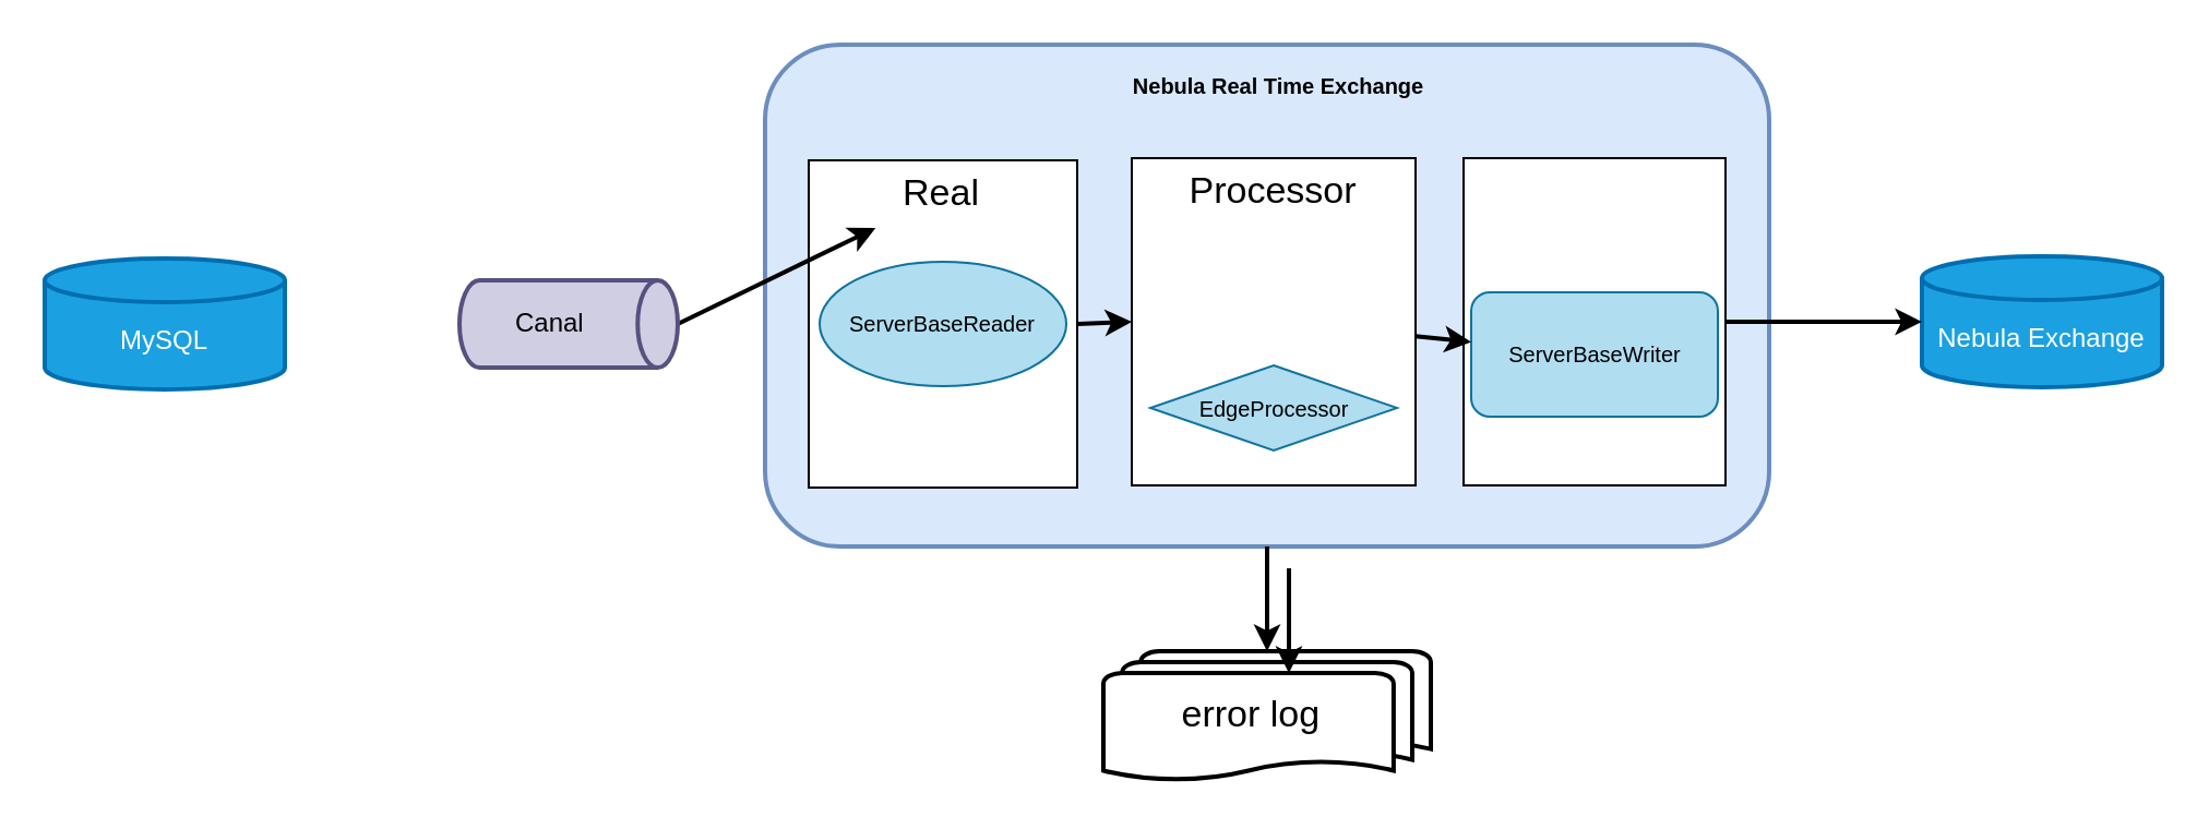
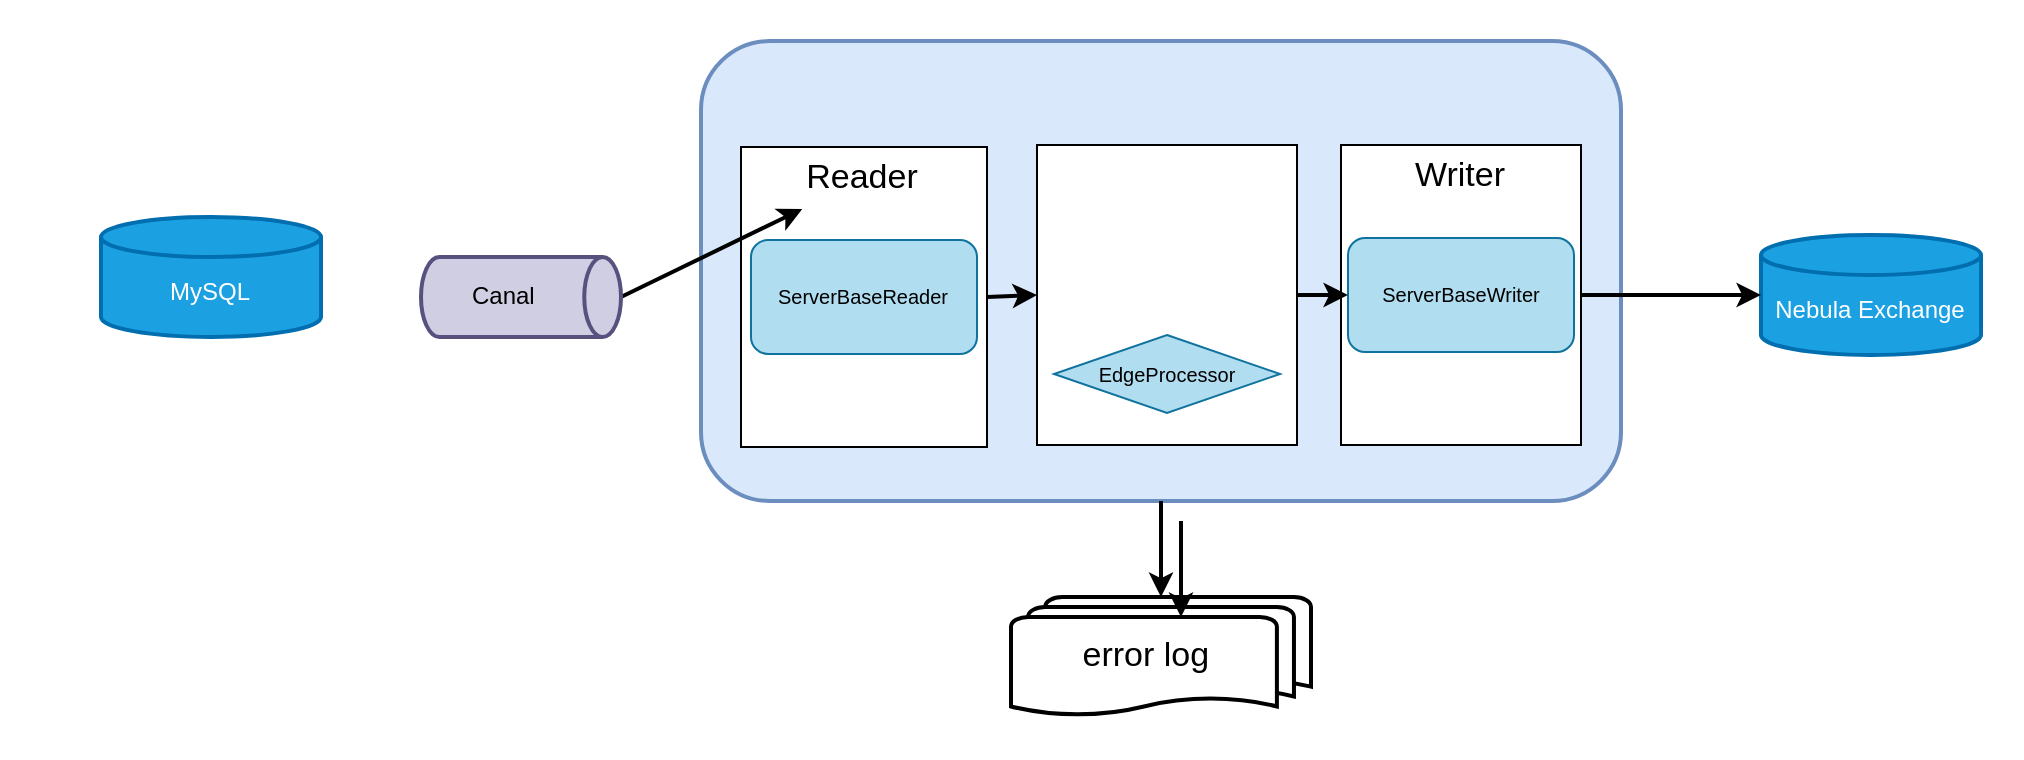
- <mxCell id="4" value="&lt;font style=&quot;font-size: 10px;&quot;&gt;Nebula Real Time Exchange&lt;/font&gt;" style="text;strokeColor=none;fillColor=none;html=1;fontSize=24;fontStyle=1;verticalAlign=middle;align=center;rounded=1;" vertex="1" parent="2"><mxGeometry x="125" width="220" height="30" as="geometry" /></mxCell>
- <mxCell id="13" value="&lt;font style=&quot;font-size: 17px;&quot;&gt;Processor&lt;/font&gt;" style="rounded=0;whiteSpace=wrap;html=1;fontSize=10;fillColor=#FFFFFF;strokeWidth=0;strokeColor=none;" vertex="1" parent="11"><mxGeometry x="13" y="1" width="104" height="30" as="geometry" /></mxCell>
+ <mxCell id="8" value="&lt;font style=&quot;font-size: 17px;&quot;&gt;Writer&lt;/font&gt;" style="rounded=0;whiteSpace=wrap;html=1;fontSize=10;fillColor=#FFFFFF;strokeWidth=0;strokeColor=none;" vertex="1" parent="6"><mxGeometry x="12" y="1" width="96" height="30" as="geometry" /></mxCell>
- <mxCell id="18" value="&lt;font style=&quot;font-size: 17px;&quot;&gt;Real&lt;/font&gt;" style="rounded=0;whiteSpace=wrap;html=1;fontSize=10;fillColor=#FFFFFF;strokeWidth=0;strokeColor=none;" vertex="1" parent="16"><mxGeometry x="12.3" y="1" width="98.4" height="30" as="geometry" /></mxCell>
+ <mxCell id="18" value="&lt;font style=&quot;font-size: 17px;&quot;&gt;Reader&lt;/font&gt;" style="rounded=0;whiteSpace=wrap;html=1;fontSize=10;fillColor=#FFFFFF;strokeWidth=0;strokeColor=none;" vertex="1" parent="16"><mxGeometry x="12.3" y="1" width="98.4" height="30" as="geometry" /></mxCell>
- <mxCell id="22" value="&lt;br&gt;MySQL" style="strokeWidth=2;html=1;shape=mxgraph.flowchart.database;whiteSpace=wrap;fillColor=#1ba1e2;fontColor=#ffffff;strokeColor=#006EAF;" vertex="1" parent="1"><mxGeometry x="20" y="118" width="110" height="60" as="geometry" /></mxCell>
+ <mxCell id="22" value="&lt;br&gt;MySQL" style="strokeWidth=2;html=1;shape=mxgraph.flowchart.database;whiteSpace=wrap;fillColor=#1ba1e2;fontColor=#ffffff;strokeColor=#006EAF;" vertex="1" parent="1"><mxGeometry x="50" y="108" width="110" height="60" as="geometry" /></mxCell>
- <mxCell id="19" value="&lt;font style=&quot;font-size: 10px;&quot;&gt;ServerBaseReader&lt;/font&gt;" style="ellipse;whiteSpace=wrap;html=1;fontSize=10;strokeWidth=1;fillColor=#b1ddf0;strokeColor=#10739e;" vertex="1" parent="16"><mxGeometry x="5" y="46.5" width="113" height="57" as="geometry" /></mxCell>
+ <mxCell id="19" value="&lt;font style=&quot;font-size: 10px;&quot;&gt;ServerBaseReader&lt;/font&gt;" style="rounded=1;whiteSpace=wrap;html=1;fontSize=10;strokeWidth=1;fillColor=#b1ddf0;strokeColor=#10739e;" vertex="1" parent="16"><mxGeometry x="5" y="46.5" width="113" height="57" as="geometry" /></mxCell>
- <mxCell id="9" value="&lt;font style=&quot;font-size: 10px;&quot;&gt;ServerBaseWriter&lt;/font&gt;" style="rounded=1;whiteSpace=wrap;html=1;fontSize=10;strokeWidth=1;fillColor=#b1ddf0;strokeColor=#10739e;" vertex="1" parent="6"><mxGeometry x="3.5" y="61.5" width="113" height="57" as="geometry" /></mxCell>
+ <mxCell id="9" value="&lt;font style=&quot;font-size: 10px;&quot;&gt;ServerBaseWriter&lt;/font&gt;" style="rounded=1;whiteSpace=wrap;html=1;fontSize=10;strokeWidth=1;fillColor=#b1ddf0;strokeColor=#10739e;" vertex="1" parent="6"><mxGeometry x="3.5" y="46.5" width="113" height="57" as="geometry" /></mxCell>
